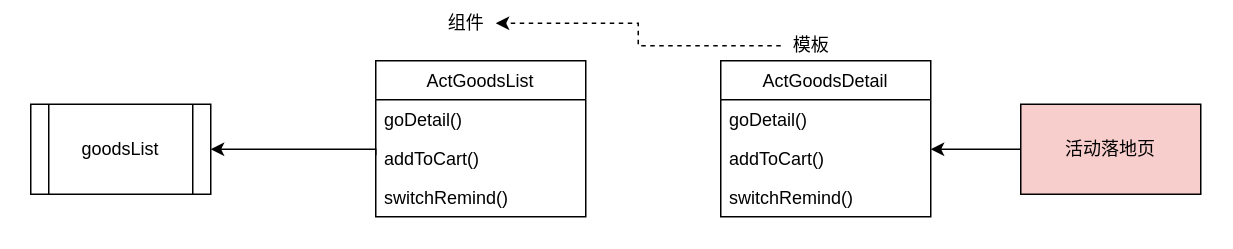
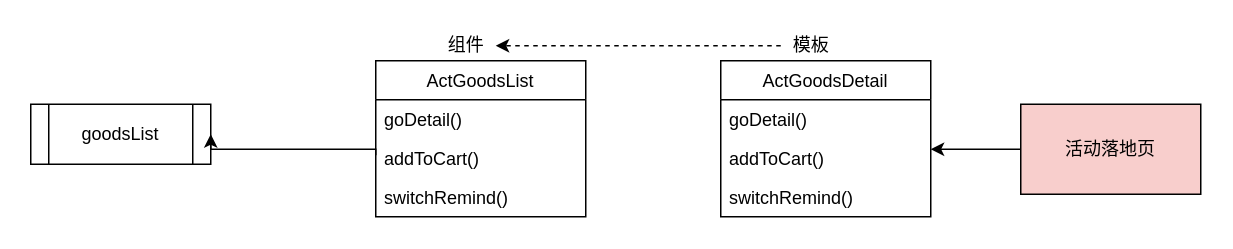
- <mxCell id="5" value="组件" style="text;html=1;align=center;verticalAlign=middle;resizable=0;points=[];autosize=1;" parent="1" vertex="1"><mxGeometry x="290" y="5" width="40" height="20" as="geometry" /></mxCell>
+ <mxCell id="5" value="组件" style="text;html=1;align=center;verticalAlign=middle;resizable=0;points=[];autosize=1;" parent="1" vertex="1"><mxGeometry x="290" y="20" width="40" height="20" as="geometry" /></mxCell>
- <mxCell id="2" value="goodsList" style="shape=process;whiteSpace=wrap;html=1;backgroundOutline=1;" parent="1" vertex="1"><mxGeometry x="20" y="69" width="120" height="60" as="geometry" /></mxCell>
+ <mxCell id="2" value="goodsList" style="shape=process;whiteSpace=wrap;html=1;backgroundOutline=1;" parent="1" vertex="1"><mxGeometry x="20" y="69" width="120" height="40" as="geometry" /></mxCell>
